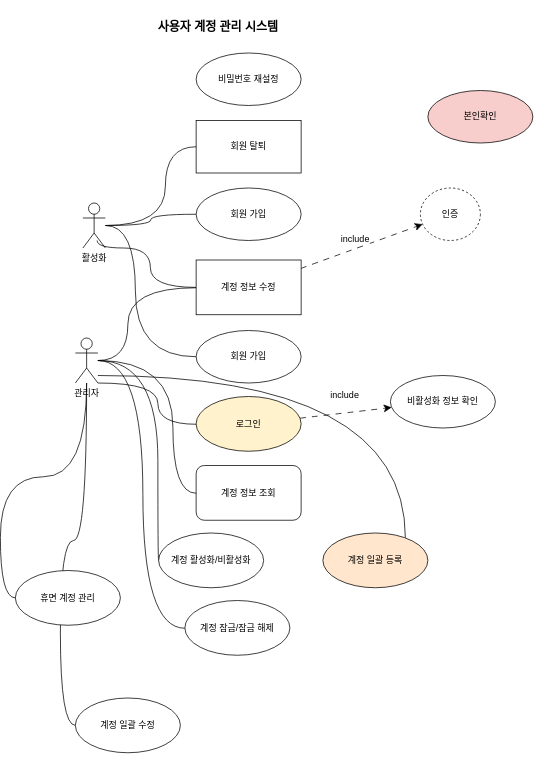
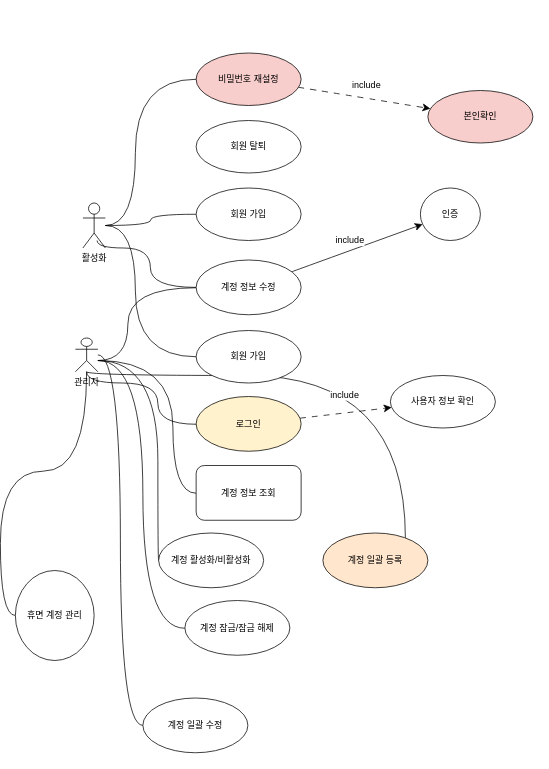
- <mxCell id="26" value="사용자 계정 관리 시스템" style="text;html=1;align=center;verticalAlign=middle;resizable=0;points=[];autosize=1;strokeColor=none;fillColor=none;fontSize=16;fontStyle=1" parent="1" vertex="1"><mxGeometry x="200" y="20" width="180" height="30" as="geometry" /></mxCell>
- <mxCell id="4" value="비밀번호 재설정" style="ellipse;whiteSpace=wrap;html=1;" parent="1" vertex="1"><mxGeometry x="261" y="70" width="140" height="70" as="geometry" /></mxCell>
+ <mxCell id="4" value="비밀번호 재설정" style="ellipse;whiteSpace=wrap;html=1;fillColor=#f8cecc;" parent="1" vertex="1"><mxGeometry x="261" y="70" width="140" height="70" as="geometry" /></mxCell>
+ <mxCell id="2" style="edgeStyle=none;curved=1;rounded=0;orthogonalLoop=1;jettySize=auto;html=1;fontSize=12;startSize=8;endSize=8;dashed=1;dashPattern=8 8;" parent="1" source="4" target="20" edge="1"><mxGeometry relative="1" as="geometry" /></mxCell>
+ <mxCell id="3" value="include" style="edgeLabel;html=1;align=center;verticalAlign=middle;resizable=0;points=[];fontSize=12;" parent="2" vertex="1" connectable="0"><mxGeometry x="-0.188" y="3" relative="1" as="geometry"><mxPoint x="18" y="-12" as="offset" /></mxGeometry></mxCell>
+ <mxCell id="5" style="edgeStyle=orthogonalEdgeStyle;curved=1;rounded=0;orthogonalLoop=1;jettySize=auto;html=1;fontSize=12;startSize=8;endSize=8;endArrow=none;endFill=0;" parent="1" source="10" target="4" edge="1"><mxGeometry relative="1" as="geometry"><Array as="points"><mxPoint x="180" y="300" /><mxPoint x="180" y="105" /></Array></mxGeometry></mxCell>
- <mxCell id="21" value="회원 탈퇴" style="whiteSpace=wrap;html=1;rounded=0;" parent="1" vertex="1"><mxGeometry x="261" y="160" width="140" height="70" as="geometry" /></mxCell>
+ <mxCell id="21" value="회원 탈퇴" style="ellipse;whiteSpace=wrap;html=1;" parent="1" vertex="1"><mxGeometry x="261" y="160" width="140" height="70" as="geometry" /></mxCell>
- <mxCell id="6" style="edgeStyle=orthogonalEdgeStyle;curved=1;rounded=0;orthogonalLoop=1;jettySize=auto;html=1;fontSize=12;startSize=8;endSize=8;endArrow=none;endFill=0;" parent="1" source="10" target="21" edge="1"><mxGeometry relative="1" as="geometry"><Array as="points"><mxPoint x="220" y="300" /><mxPoint x="220" y="195" /></Array></mxGeometry></mxCell>
- <mxCell id="37" value="인증" style="ellipse;whiteSpace=wrap;html=1;dashed=1;" parent="1" vertex="1"><mxGeometry x="560" y="250" width="80" height="70" as="geometry" /></mxCell>
+ <mxCell id="37" value="인증" style="ellipse;whiteSpace=wrap;html=1;" parent="1" vertex="1"><mxGeometry x="560" y="250" width="80" height="70" as="geometry" /></mxCell>
- <mxCell id="23" style="edgeStyle=none;curved=1;rounded=0;orthogonalLoop=1;jettySize=auto;html=1;fontSize=12;startSize=8;endSize=8;dashed=1;dashPattern=8 8;" parent="1" source="25" target="37" edge="1"><mxGeometry relative="1" as="geometry" /></mxCell>
+ <mxCell id="23" style="edgeStyle=none;curved=1;rounded=0;orthogonalLoop=1;jettySize=auto;html=1;fontSize=12;startSize=8;endSize=8;dashed=0;dashPattern=8 8;" parent="1" source="25" target="37" edge="1"><mxGeometry relative="1" as="geometry" /></mxCell>
- <mxCell id="25" value="계정 정보 수정" style="whiteSpace=wrap;html=1;rounded=0;" parent="1" vertex="1"><mxGeometry x="261" y="346" width="140" height="73" as="geometry" /></mxCell>
+ <mxCell id="25" value="계정 정보 수정" style="ellipse;whiteSpace=wrap;html=1;" parent="1" vertex="1"><mxGeometry x="261" y="346" width="140" height="73" as="geometry" /></mxCell>
- <mxCell id="19" value="관리자" style="shape=umlActor;verticalLabelPosition=bottom;verticalAlign=top;html=1;outlineConnect=0;" parent="1" vertex="1"><mxGeometry x="100" y="450" width="30" height="60" as="geometry" /></mxCell>
+ <mxCell id="19" value="관리자" style="shape=umlActor;verticalLabelPosition=bottom;verticalAlign=top;html=1;outlineConnect=0;" parent="1" vertex="1"><mxGeometry x="100" y="450" width="30" height="45" as="geometry" /></mxCell>
- <mxCell id="38" value="비활성화 정보 확인" style="ellipse;whiteSpace=wrap;html=1;" parent="1" vertex="1"><mxGeometry x="520" y="500" width="140" height="70" as="geometry" /></mxCell>
+ <mxCell id="38" value="사용자 정보 확인" style="ellipse;whiteSpace=wrap;html=1;" parent="1" vertex="1"><mxGeometry x="520" y="500" width="140" height="70" as="geometry" /></mxCell>
- <mxCell id="36" value="휴면 계정 관리" style="ellipse;whiteSpace=wrap;html=1;" parent="1" vertex="1"><mxGeometry x="20" y="760" width="140" height="73" as="geometry" /></mxCell>
+ <mxCell id="36" value="휴면 계정 관리" style="ellipse;whiteSpace=wrap;html=1;" parent="1" vertex="1"><mxGeometry x="20" y="760" width="105" height="120" as="geometry" /></mxCell>
- <mxCell id="35" value="계정 일괄 수정" style="ellipse;whiteSpace=wrap;html=1;" parent="1" vertex="1"><mxGeometry x="100" y="930" width="140" height="73" as="geometry" /></mxCell>
+ <mxCell id="35" value="계정 일괄 수정" style="ellipse;whiteSpace=wrap;html=1;" parent="1" vertex="1"><mxGeometry x="190" y="930" width="140" height="73" as="geometry" /></mxCell>
